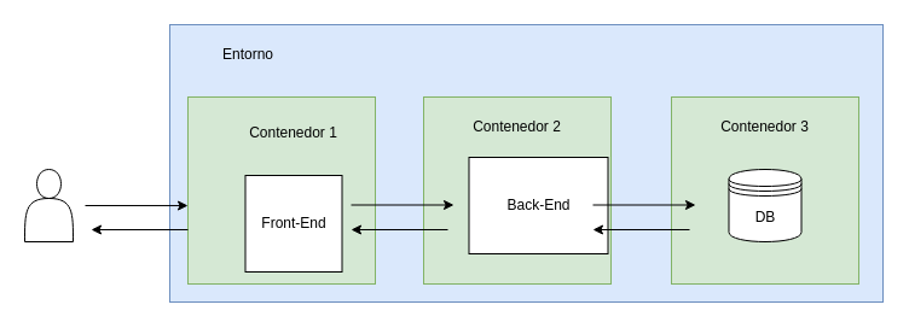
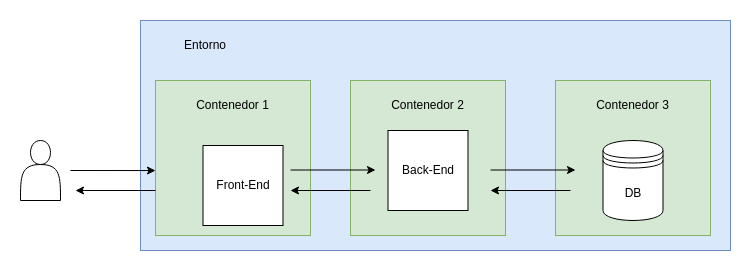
- <mxCell id="11" value="Contenedor 1" style="text;html=1;align=center;verticalAlign=middle;whiteSpace=wrap;rounded=0;" parent="1" vertex="1"><mxGeometry x="204" y="95" width="77" height="30" as="geometry" /></mxCell>
+ <mxCell id="11" value="Contenedor 1" style="text;html=1;align=center;verticalAlign=middle;whiteSpace=wrap;rounded=0;" parent="1" vertex="1"><mxGeometry x="194" y="90" width="77" height="30" as="geometry" /></mxCell>
- <mxCell id="9" value="Back-End" style="whiteSpace=wrap;html=1;aspect=fixed;" parent="1" vertex="1"><mxGeometry x="387.5" y="130" width="115" height="80" as="geometry" /></mxCell>
+ <mxCell id="9" value="Back-End" style="whiteSpace=wrap;html=1;aspect=fixed;" parent="1" vertex="1"><mxGeometry x="387.5" y="130" width="80" height="80" as="geometry" /></mxCell>
- <mxCell id="8" value="DB" style="shape=datastore;whiteSpace=wrap;html=1;" parent="1" vertex="1"><mxGeometry x="602.5" y="140" width="60" height="60" as="geometry" /></mxCell>
+ <mxCell id="8" value="DB" style="shape=datastore;whiteSpace=wrap;html=1;" parent="1" vertex="1"><mxGeometry x="602.5" y="140" width="60" height="80" as="geometry" /></mxCell>
